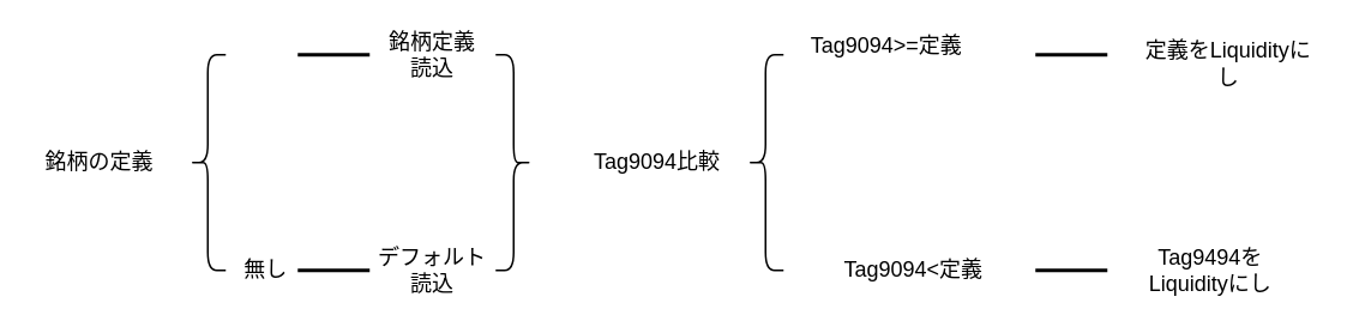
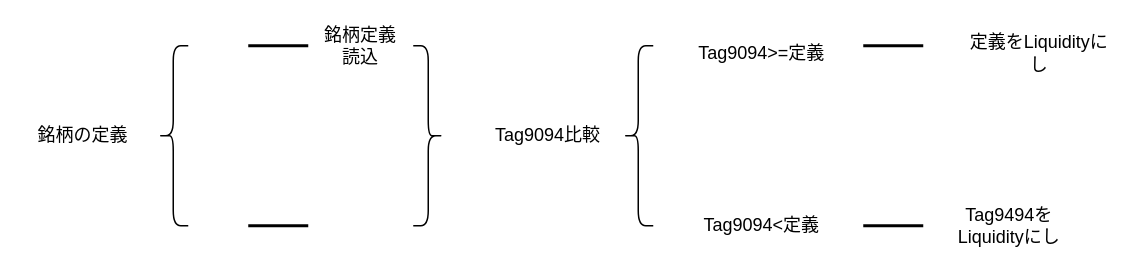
- <mxCell id="12" value="Tag9094&amp;gt;=定義" style="text;html=1;strokeColor=none;fillColor=none;align=center;verticalAlign=middle;whiteSpace=wrap;rounded=0;" vertex="1" parent="1"><mxGeometry x="445" y="15" width="95" height="20" as="geometry" /></mxCell>
+ <mxCell id="12" value="Tag9094&amp;gt;=定義" style="text;html=1;strokeColor=none;fillColor=none;align=center;verticalAlign=middle;whiteSpace=wrap;rounded=0;" vertex="1" parent="1"><mxGeometry x="460" y="25" width="95" height="20" as="geometry" /></mxCell>
- <mxCell id="16" value="定義をLiquidityにし" style="text;html=1;strokeColor=none;fillColor=none;align=center;verticalAlign=middle;whiteSpace=wrap;rounded=0;" vertex="1" parent="1"><mxGeometry x="635" y="25" width="95" height="20" as="geometry" /></mxCell>
+ <mxCell id="16" value="定義をLiquidityにし" style="text;html=1;strokeColor=none;fillColor=none;align=center;verticalAlign=middle;whiteSpace=wrap;rounded=0;" vertex="1" parent="1"><mxGeometry x="645" y="25" width="95" height="20" as="geometry" /></mxCell>
- <mxCell id="7" value="無し" style="text;html=1;strokeColor=none;fillColor=none;align=center;verticalAlign=middle;whiteSpace=wrap;rounded=0;" vertex="1" parent="1"><mxGeometry x="130" y="140" width="35" height="20" as="geometry" /></mxCell>
- <mxCell id="4" value="デフォルト読込" style="text;html=1;strokeColor=none;fillColor=none;align=center;verticalAlign=middle;whiteSpace=wrap;rounded=0;" vertex="1" parent="1"><mxGeometry x="205" y="140" width="70" height="20" as="geometry" /></mxCell>
